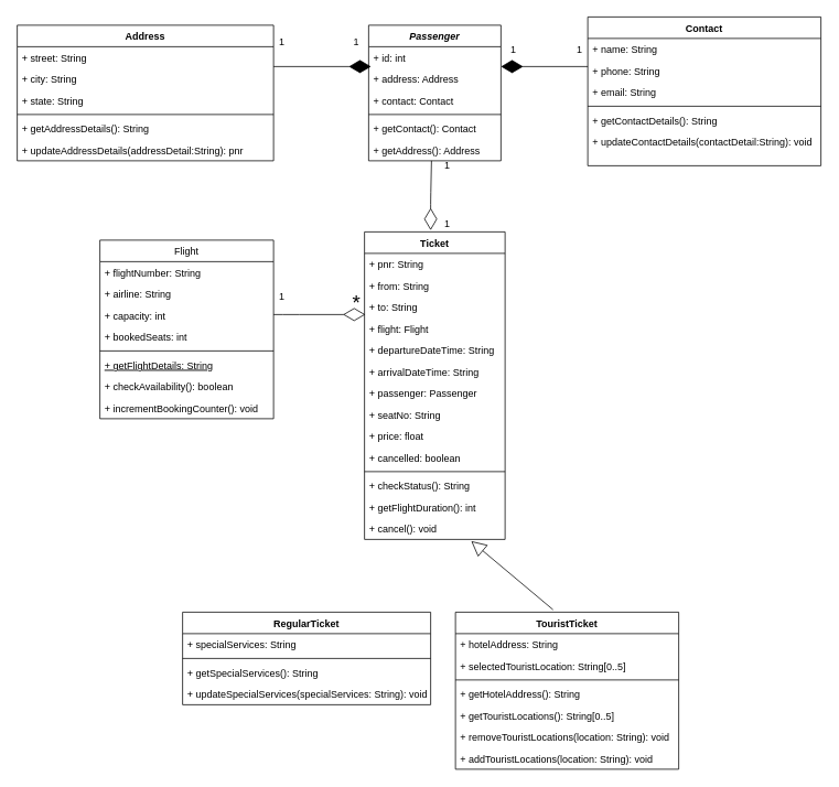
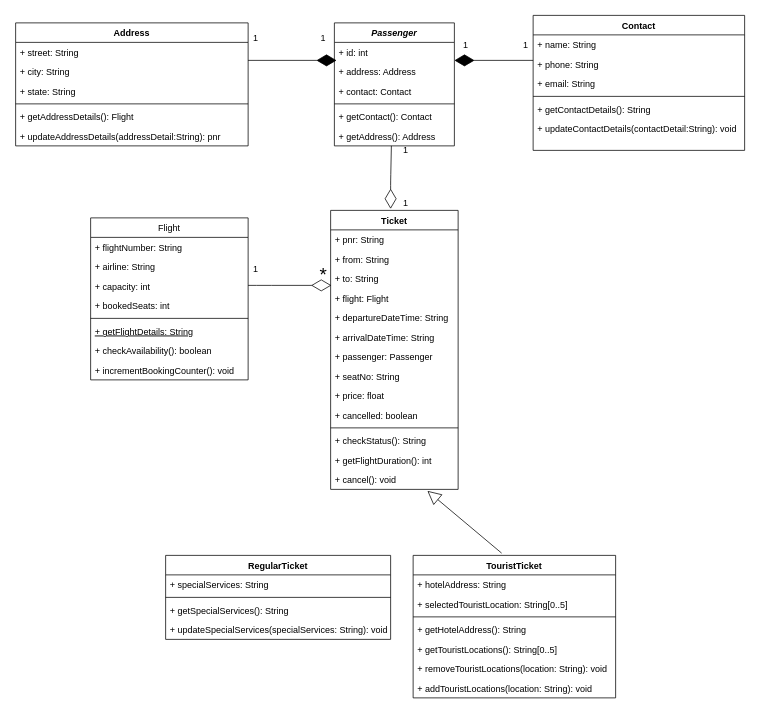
- <mxCell id="45" value="+ getAddressDetails(): String" style="text;strokeColor=none;fillColor=none;align=left;verticalAlign=top;spacingLeft=4;spacingRight=4;overflow=hidden;rotatable=0;points=[[0,0.5],[1,0.5]];portConstraint=eastwest;" parent="40" vertex="1"><mxGeometry y="112" width="310" height="26" as="geometry" /></mxCell>
+ <mxCell id="45" value="+ getAddressDetails(): Flight" style="text;strokeColor=none;fillColor=none;align=left;verticalAlign=top;spacingLeft=4;spacingRight=4;overflow=hidden;rotatable=0;points=[[0,0.5],[1,0.5]];portConstraint=eastwest;" parent="40" vertex="1"><mxGeometry y="112" width="310" height="26" as="geometry" /></mxCell>
